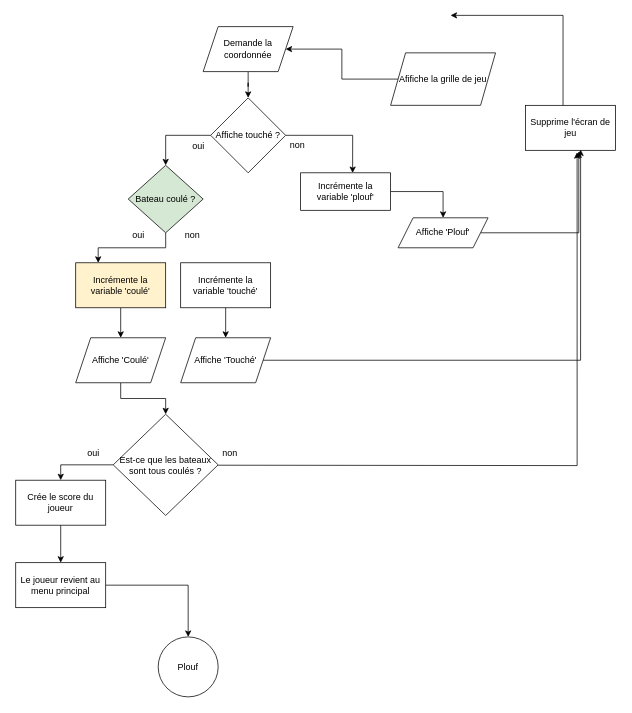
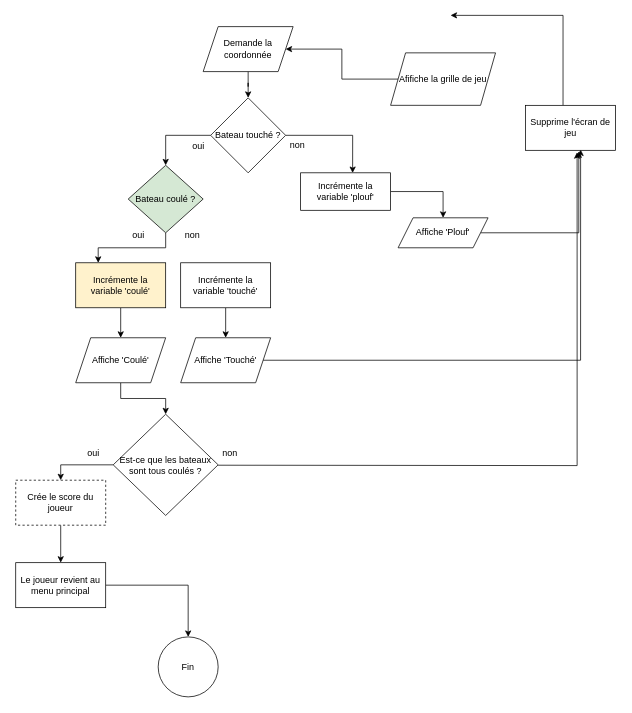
- <mxCell id="8" value="Affiche touché ?" style="rhombus;whiteSpace=wrap;html=1;" vertex="1" parent="1"><mxGeometry x="280" y="130" width="100" height="100" as="geometry" /></mxCell>
+ <mxCell id="8" value="Bateau touché ?" style="rhombus;whiteSpace=wrap;html=1;" vertex="1" parent="1"><mxGeometry x="280" y="130" width="100" height="100" as="geometry" /></mxCell>
- <mxCell id="35" value="Crée le score du joueur" style="rounded=0;whiteSpace=wrap;html=1;" vertex="1" parent="1"><mxGeometry x="20" y="640" width="120" height="60" as="geometry" /></mxCell>
+ <mxCell id="35" value="Crée le score du joueur" style="rounded=0;whiteSpace=wrap;html=1;dashed=1;" vertex="1" parent="1"><mxGeometry x="20" y="640" width="120" height="60" as="geometry" /></mxCell>
- <mxCell id="38" value="Plouf&lt;br&gt;" style="ellipse;whiteSpace=wrap;html=1;aspect=fixed;" vertex="1" parent="1"><mxGeometry x="210" y="849" width="80" height="80" as="geometry" /></mxCell>
+ <mxCell id="38" value="Fin&lt;br&gt;" style="ellipse;whiteSpace=wrap;html=1;aspect=fixed;" vertex="1" parent="1"><mxGeometry x="210" y="849" width="80" height="80" as="geometry" /></mxCell>
